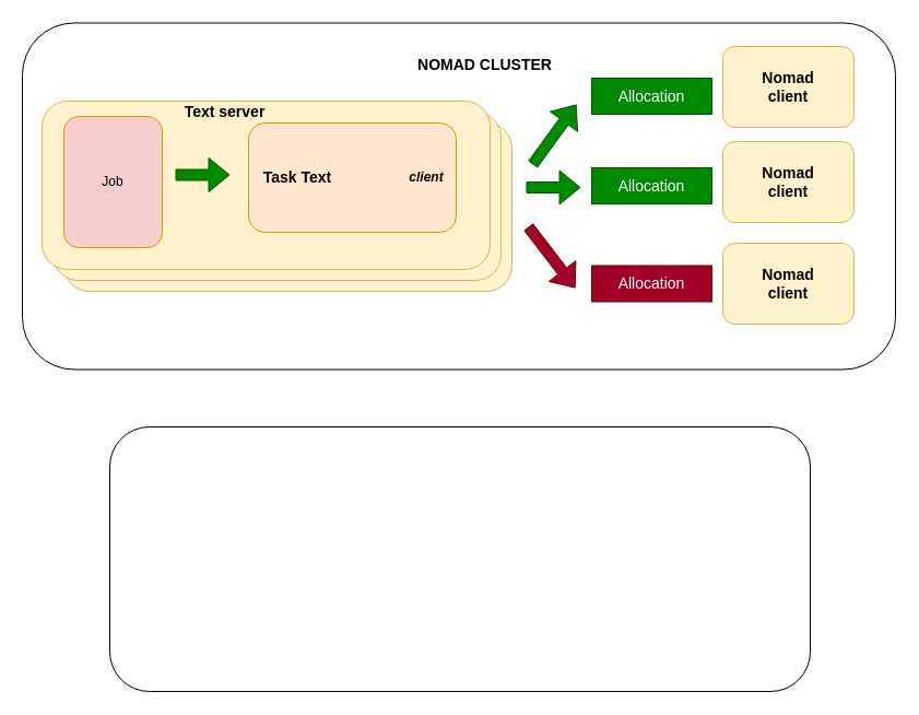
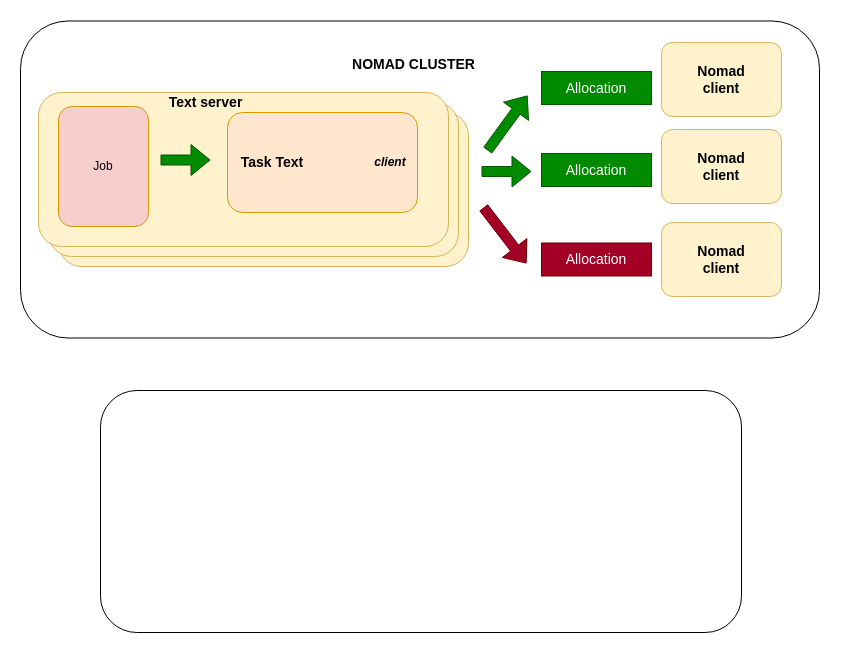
- <mxCell id="15" value="NOMAD CLUSTER" style="text;html=1;strokeColor=none;fillColor=none;align=center;verticalAlign=middle;whiteSpace=wrap;rounded=0;fontSize=14;fontStyle=1" parent="1" vertex="1"><mxGeometry x="366" y="44" width="155" height="30" as="geometry" /></mxCell>
+ <mxCell id="15" value="NOMAD CLUSTER" style="text;html=1;strokeColor=none;fillColor=none;align=center;verticalAlign=middle;whiteSpace=wrap;rounded=0;fontSize=14;fontStyle=1" parent="1" vertex="1"><mxGeometry x="336" y="49" width="155" height="30" as="geometry" /></mxCell>
